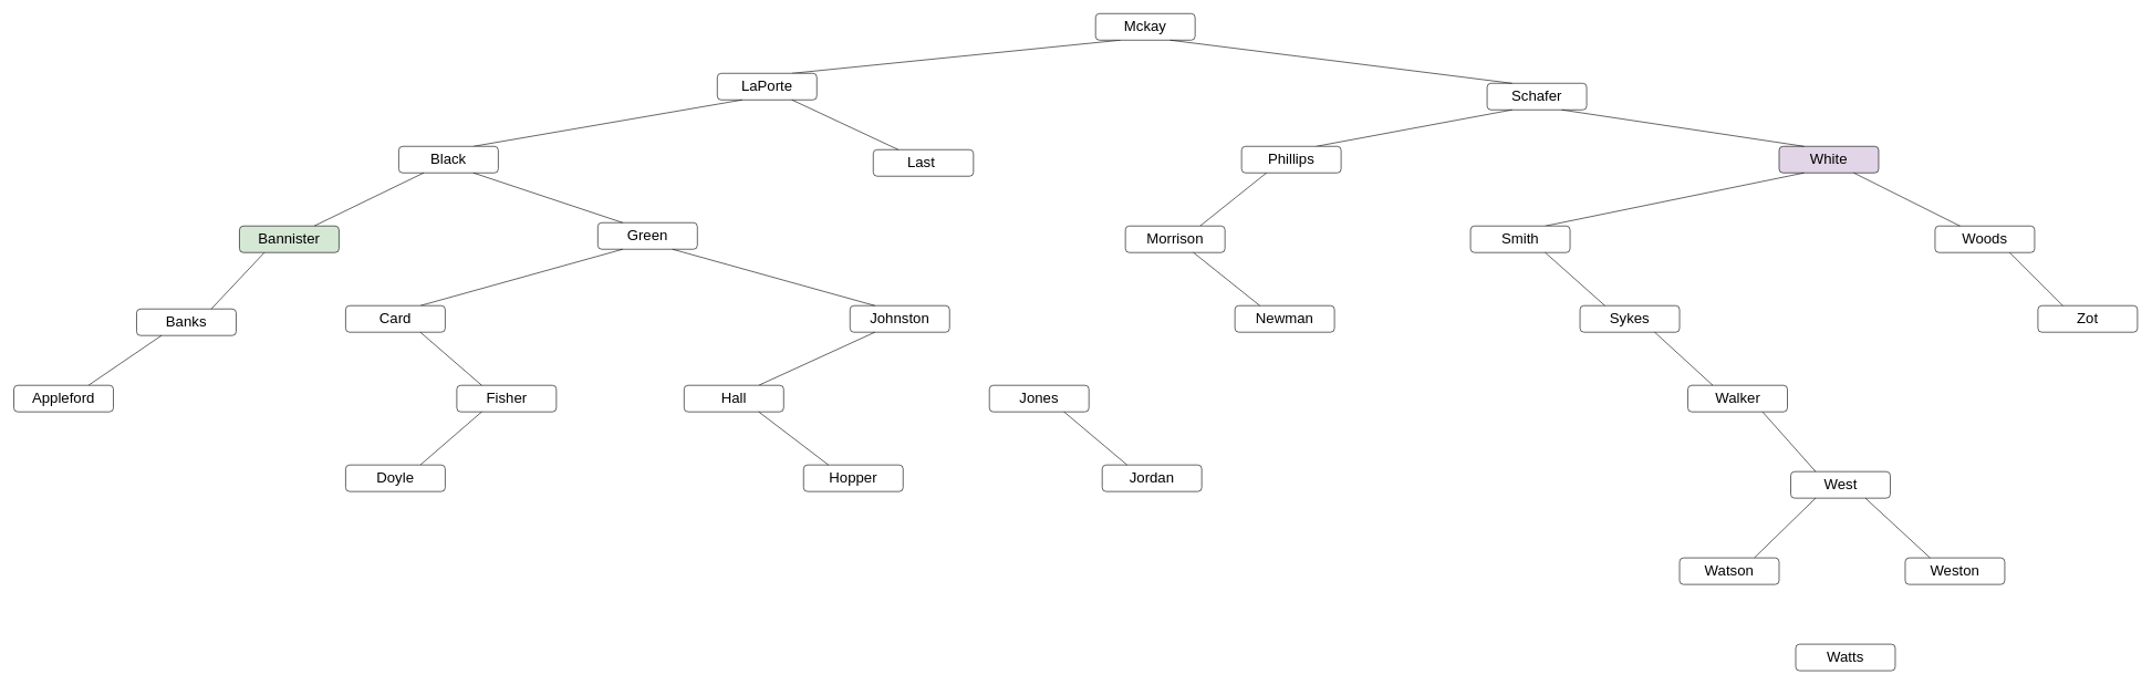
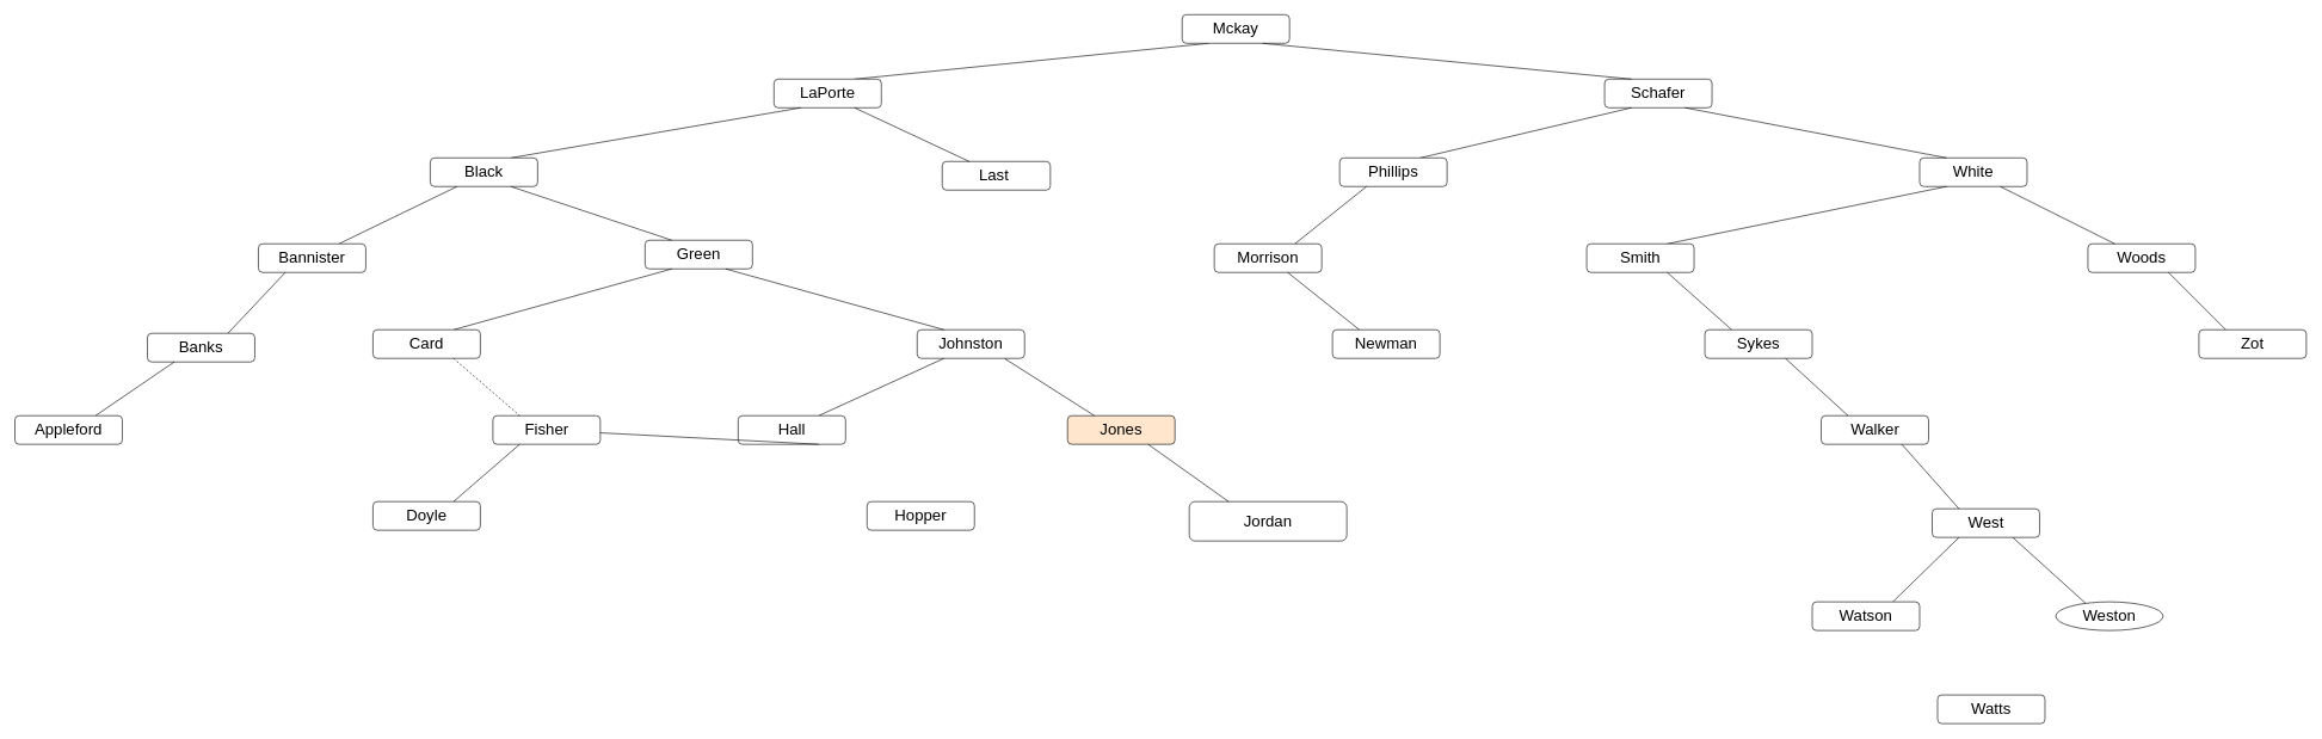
- <mxCell id="4" value="&lt;font style=&quot;font-size: 22px;&quot;&gt;Schafer&lt;/font&gt;" style="rounded=1;whiteSpace=wrap;html=1;" parent="1" vertex="1"><mxGeometry x="2240" y="125" width="150" height="40" as="geometry" /></mxCell>
+ <mxCell id="4" value="&lt;font style=&quot;font-size: 22px;&quot;&gt;Schafer&lt;/font&gt;" style="rounded=1;whiteSpace=wrap;html=1;" parent="1" vertex="1"><mxGeometry x="2240" y="110" width="150" height="40" as="geometry" /></mxCell>
- <mxCell id="12" value="&lt;font style=&quot;font-size: 22px;&quot;&gt;White&lt;/font&gt;" style="rounded=1;whiteSpace=wrap;html=1;fillColor=#e1d5e7;" parent="1" vertex="1"><mxGeometry x="2680" y="220" width="150" height="40" as="geometry" /></mxCell>
+ <mxCell id="12" value="&lt;font style=&quot;font-size: 22px;&quot;&gt;White&lt;/font&gt;" style="rounded=1;whiteSpace=wrap;html=1;" parent="1" vertex="1"><mxGeometry x="2680" y="220" width="150" height="40" as="geometry" /></mxCell>
- <mxCell id="17" value="&lt;font style=&quot;font-size: 22px;&quot;&gt;Bannister&lt;/font&gt;" style="rounded=1;whiteSpace=wrap;html=1;fillColor=#d5e8d4;" parent="1" vertex="1"><mxGeometry x="360" y="340" width="150" height="40" as="geometry" /></mxCell>
+ <mxCell id="17" value="&lt;font style=&quot;font-size: 22px;&quot;&gt;Bannister&lt;/font&gt;" style="rounded=1;whiteSpace=wrap;html=1;" parent="1" vertex="1"><mxGeometry x="360" y="340" width="150" height="40" as="geometry" /></mxCell>
- <mxCell id="43" style="rounded=0;orthogonalLoop=1;jettySize=auto;html=1;exitX=0.75;exitY=1;exitDx=0;exitDy=0;entryX=0.25;entryY=0;entryDx=0;entryDy=0;fontFamily=Helvetica;fontSize=22;endArrow=none;endFill=0;" parent="1" source="29" target="42" edge="1"><mxGeometry relative="1" as="geometry"><mxPoint x="630" y="520" as="sourcePoint" /><mxPoint x="490" y="650" as="targetPoint" /></mxGeometry></mxCell>
+ <mxCell id="43" style="rounded=0;orthogonalLoop=1;jettySize=auto;html=1;exitX=0.75;exitY=1;exitDx=0;exitDy=0;entryX=0.25;entryY=0;entryDx=0;entryDy=0;fontFamily=Helvetica;fontSize=22;endArrow=none;endFill=0;dashed=1;" parent="1" source="29" target="42" edge="1"><mxGeometry relative="1" as="geometry"><mxPoint x="630" y="520" as="sourcePoint" /><mxPoint x="490" y="650" as="targetPoint" /></mxGeometry></mxCell>
+ <mxCell id="47" style="rounded=0;orthogonalLoop=1;jettySize=auto;html=1;exitX=0.817;exitY=1.011;exitDx=0;exitDy=0;entryX=0.25;entryY=0;entryDx=0;entryDy=0;fontFamily=Helvetica;fontSize=22;endArrow=none;endFill=0;exitPerimeter=0;" parent="1" source="28" target="45" edge="1"><mxGeometry relative="1" as="geometry"><mxPoint x="1422.5" y="520" as="sourcePoint" /><mxPoint x="1282.5" y="650" as="targetPoint" /></mxGeometry></mxCell>
- <mxCell id="45" value="&lt;font style=&quot;font-size: 22px;&quot;&gt;Jones&lt;/font&gt;" style="rounded=1;whiteSpace=wrap;html=1;" parent="1" vertex="1"><mxGeometry x="1490" y="580" width="150" height="40" as="geometry" /></mxCell>
+ <mxCell id="45" value="&lt;font style=&quot;font-size: 22px;&quot;&gt;Jones&lt;/font&gt;" style="rounded=1;whiteSpace=wrap;html=1;fillColor=#ffe6cc;" parent="1" vertex="1"><mxGeometry x="1490" y="580" width="150" height="40" as="geometry" /></mxCell>
- <mxCell id="54" style="rounded=0;orthogonalLoop=1;jettySize=auto;html=1;exitX=0.75;exitY=1;exitDx=0;exitDy=0;entryX=0.25;entryY=0;entryDx=0;entryDy=0;fontFamily=Helvetica;fontSize=22;endArrow=none;endFill=0;" parent="1" source="46" target="53" edge="1"><mxGeometry relative="1" as="geometry"><mxPoint x="1145.05" y="610.44" as="sourcePoint" /><mxPoint x="1002.5" y="770" as="targetPoint" /></mxGeometry></mxCell>
+ <mxCell id="54" style="rounded=0;orthogonalLoop=1;jettySize=auto;html=1;exitX=0.75;exitY=1;exitDx=0;exitDy=0;fontFamily=Helvetica;fontSize=22;endArrow=none;endFill=0;" parent="1" source="46" target="42" edge="1"><mxGeometry relative="1" as="geometry"><mxPoint x="1145.05" y="610.44" as="sourcePoint" /><mxPoint x="1002.5" y="770" as="targetPoint" /></mxGeometry></mxCell>
- <mxCell id="55" value="&lt;font style=&quot;font-size: 22px;&quot;&gt;Jordan&lt;/font&gt;" style="rounded=1;whiteSpace=wrap;html=1;" parent="1" vertex="1"><mxGeometry x="1660" y="700" width="150" height="40" as="geometry" /></mxCell>
+ <mxCell id="55" value="&lt;font style=&quot;font-size: 22px;&quot;&gt;Jordan&lt;/font&gt;" style="rounded=1;whiteSpace=wrap;html=1;" parent="1" vertex="1"><mxGeometry x="1660" y="700" width="220" height="55" as="geometry" /></mxCell>
- <mxCell id="62" value="&lt;font style=&quot;font-size: 22px;&quot;&gt;Weston&lt;/font&gt;" style="rounded=1;whiteSpace=wrap;html=1;" parent="1" vertex="1"><mxGeometry x="2870" y="840" width="150" height="40" as="geometry" /></mxCell>
+ <mxCell id="62" value="&lt;font style=&quot;font-size: 22px;&quot;&gt;Weston&lt;/font&gt;" style="ellipse;whiteSpace=wrap;html=1;" parent="1" vertex="1"><mxGeometry x="2870" y="840" width="150" height="40" as="geometry" /></mxCell>
